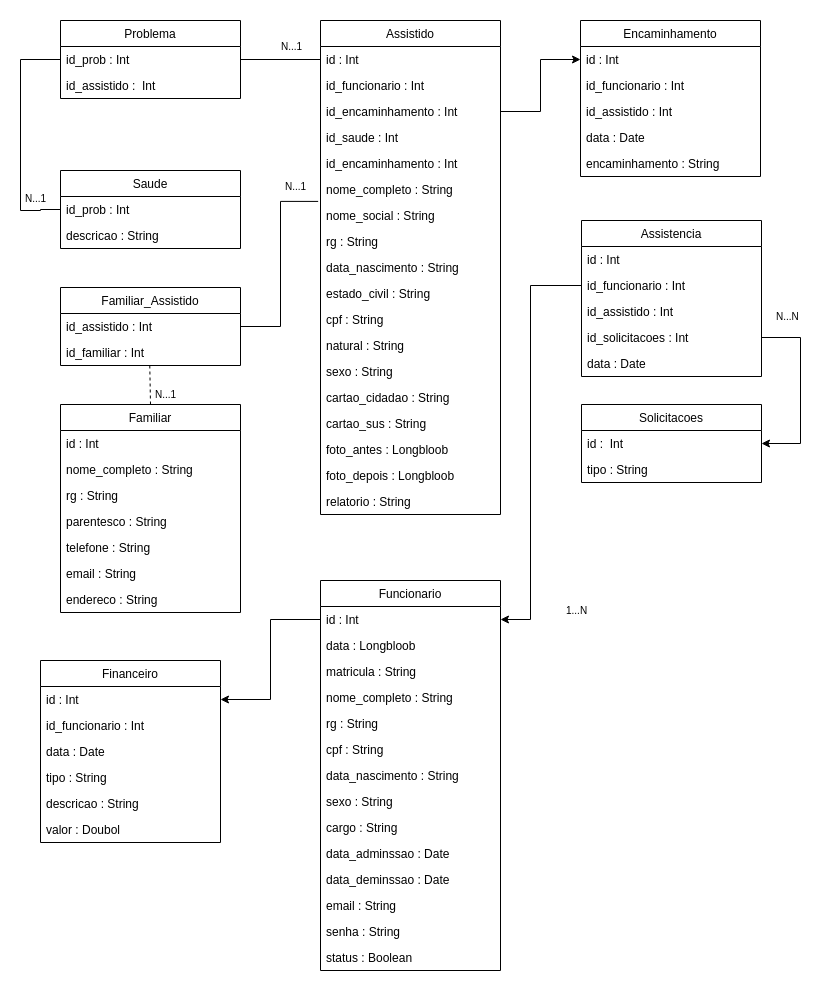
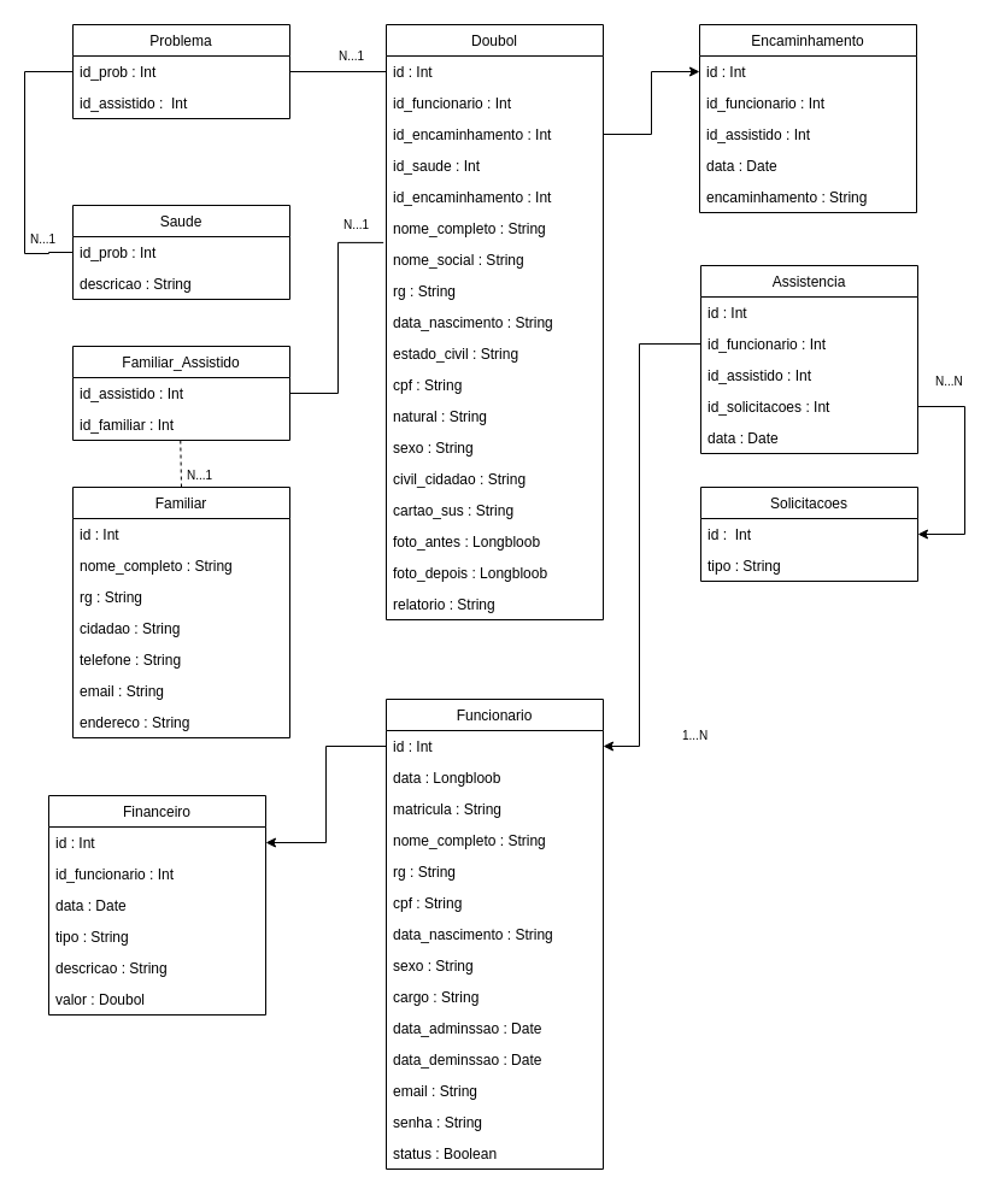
- <mxCell id="14" value="Assistido" style="swimlane;fontStyle=0;childLayout=stackLayout;horizontal=1;startSize=26;fillColor=none;horizontalStack=0;resizeParent=1;resizeParentMax=0;resizeLast=0;collapsible=1;marginBottom=0;" parent="1" vertex="1"><mxGeometry x="320" y="20" width="180" height="494" as="geometry" /></mxCell>
+ <mxCell id="14" value="Doubol" style="swimlane;fontStyle=0;childLayout=stackLayout;horizontal=1;startSize=26;fillColor=none;horizontalStack=0;resizeParent=1;resizeParentMax=0;resizeLast=0;collapsible=1;marginBottom=0;" parent="1" vertex="1"><mxGeometry x="320" y="20" width="180" height="494" as="geometry" /></mxCell>
- <mxCell id="28" value="cartao_cidadao : String" style="text;strokeColor=none;fillColor=none;align=left;verticalAlign=top;spacingLeft=4;spacingRight=4;overflow=hidden;rotatable=0;points=[[0,0.5],[1,0.5]];portConstraint=eastwest;" parent="14" vertex="1"><mxGeometry y="364" width="180" height="26" as="geometry" /></mxCell>
+ <mxCell id="28" value="civil_cidadao : String" style="text;strokeColor=none;fillColor=none;align=left;verticalAlign=top;spacingLeft=4;spacingRight=4;overflow=hidden;rotatable=0;points=[[0,0.5],[1,0.5]];portConstraint=eastwest;" parent="14" vertex="1"><mxGeometry y="364" width="180" height="26" as="geometry" /></mxCell>
- <mxCell id="10" value="parentesco : String" style="text;strokeColor=none;fillColor=none;align=left;verticalAlign=top;spacingLeft=4;spacingRight=4;overflow=hidden;rotatable=0;points=[[0,0.5],[1,0.5]];portConstraint=eastwest;" parent="6" vertex="1"><mxGeometry y="104" width="180" height="26" as="geometry" /></mxCell>
+ <mxCell id="10" value="cidadao : String" style="text;strokeColor=none;fillColor=none;align=left;verticalAlign=top;spacingLeft=4;spacingRight=4;overflow=hidden;rotatable=0;points=[[0,0.5],[1,0.5]];portConstraint=eastwest;" parent="6" vertex="1"><mxGeometry y="104" width="180" height="26" as="geometry" /></mxCell>
